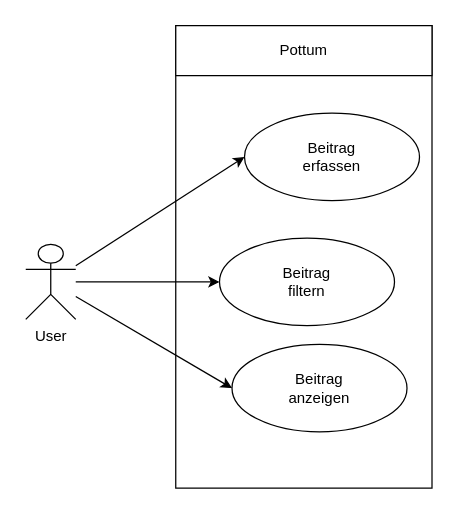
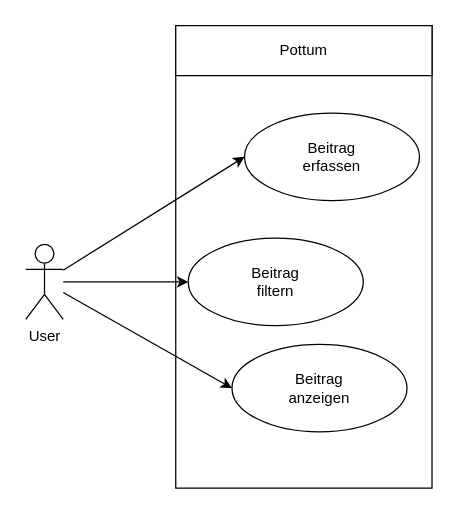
- <mxCell id="7" value="User" style="shape=umlActor;verticalLabelPosition=bottom;verticalAlign=top;html=1;" vertex="1" parent="1"><mxGeometry x="20" y="195" width="40" height="60" as="geometry" /></mxCell>
+ <mxCell id="7" value="User" style="shape=umlActor;verticalLabelPosition=bottom;verticalAlign=top;html=1;" vertex="1" parent="1"><mxGeometry x="20" y="195" width="30" height="60" as="geometry" /></mxCell>
- <mxCell id="9" value="&lt;div&gt;Beitrag&lt;/div&gt;&lt;div&gt;filtern&lt;br&gt;&lt;/div&gt;" style="ellipse;whiteSpace=wrap;html=1;" vertex="1" parent="1"><mxGeometry x="175" y="190" width="140" height="70" as="geometry" /></mxCell>
+ <mxCell id="9" value="&lt;div&gt;Beitrag&lt;/div&gt;&lt;div&gt;filtern&lt;br&gt;&lt;/div&gt;" style="ellipse;whiteSpace=wrap;html=1;" vertex="1" parent="1"><mxGeometry x="150" y="190" width="140" height="70" as="geometry" /></mxCell>
